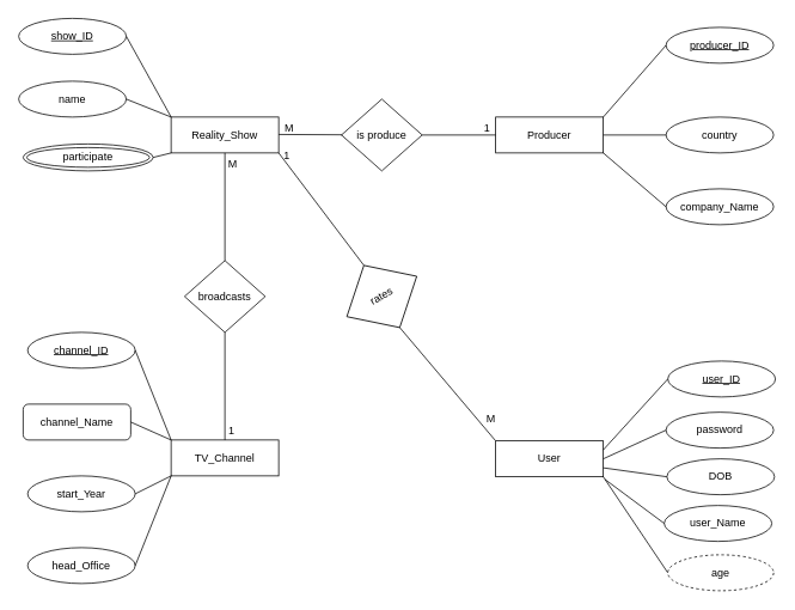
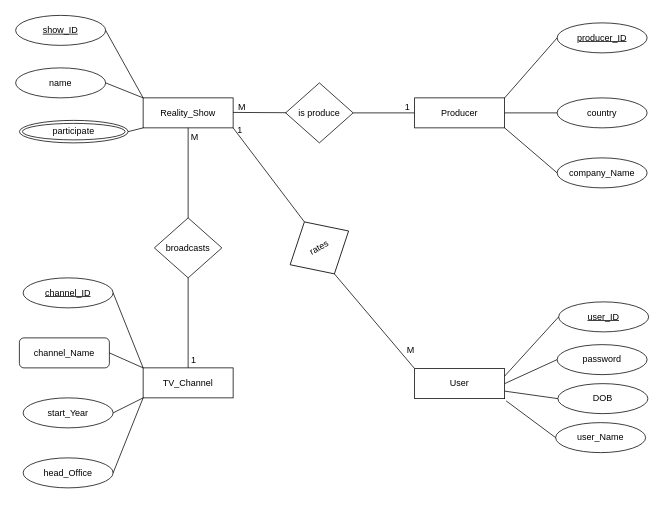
- <mxCell id="20" value="" style="endArrow=none;html=1;rounded=0;exitX=1;exitY=1;exitDx=0;exitDy=0;entryX=0;entryY=0.5;entryDx=0;entryDy=0;" parent="1" source="4" target="29" edge="1"><mxGeometry relative="1" as="geometry"><mxPoint x="642" y="480" as="sourcePoint" /><mxPoint x="750" y="650" as="targetPoint" /></mxGeometry></mxCell>
- <mxCell id="29" value="age" style="ellipse;whiteSpace=wrap;html=1;align=center;dashed=1;" parent="1" vertex="1"><mxGeometry x="744" y="618" width="118" height="40" as="geometry" /></mxCell>
